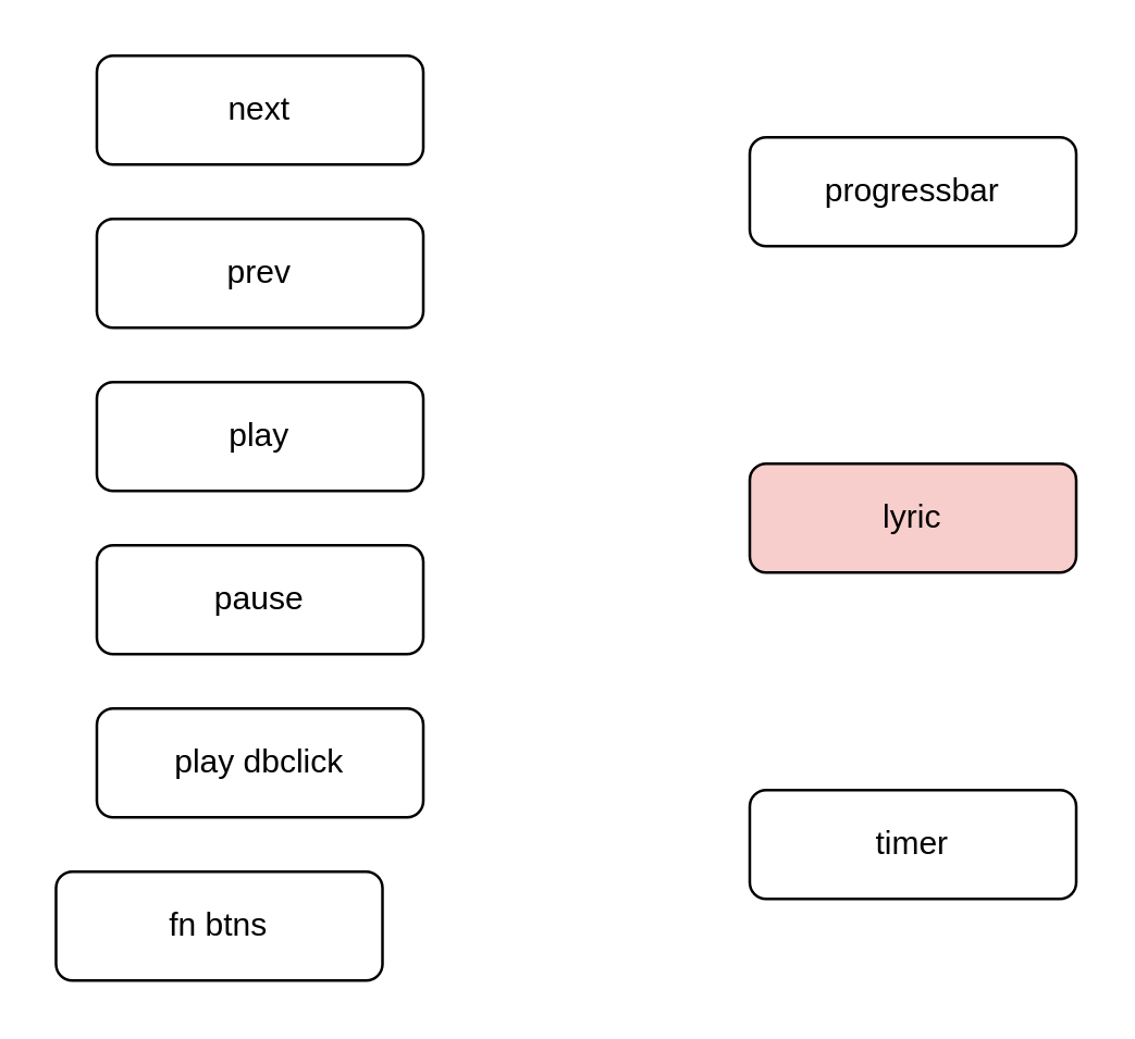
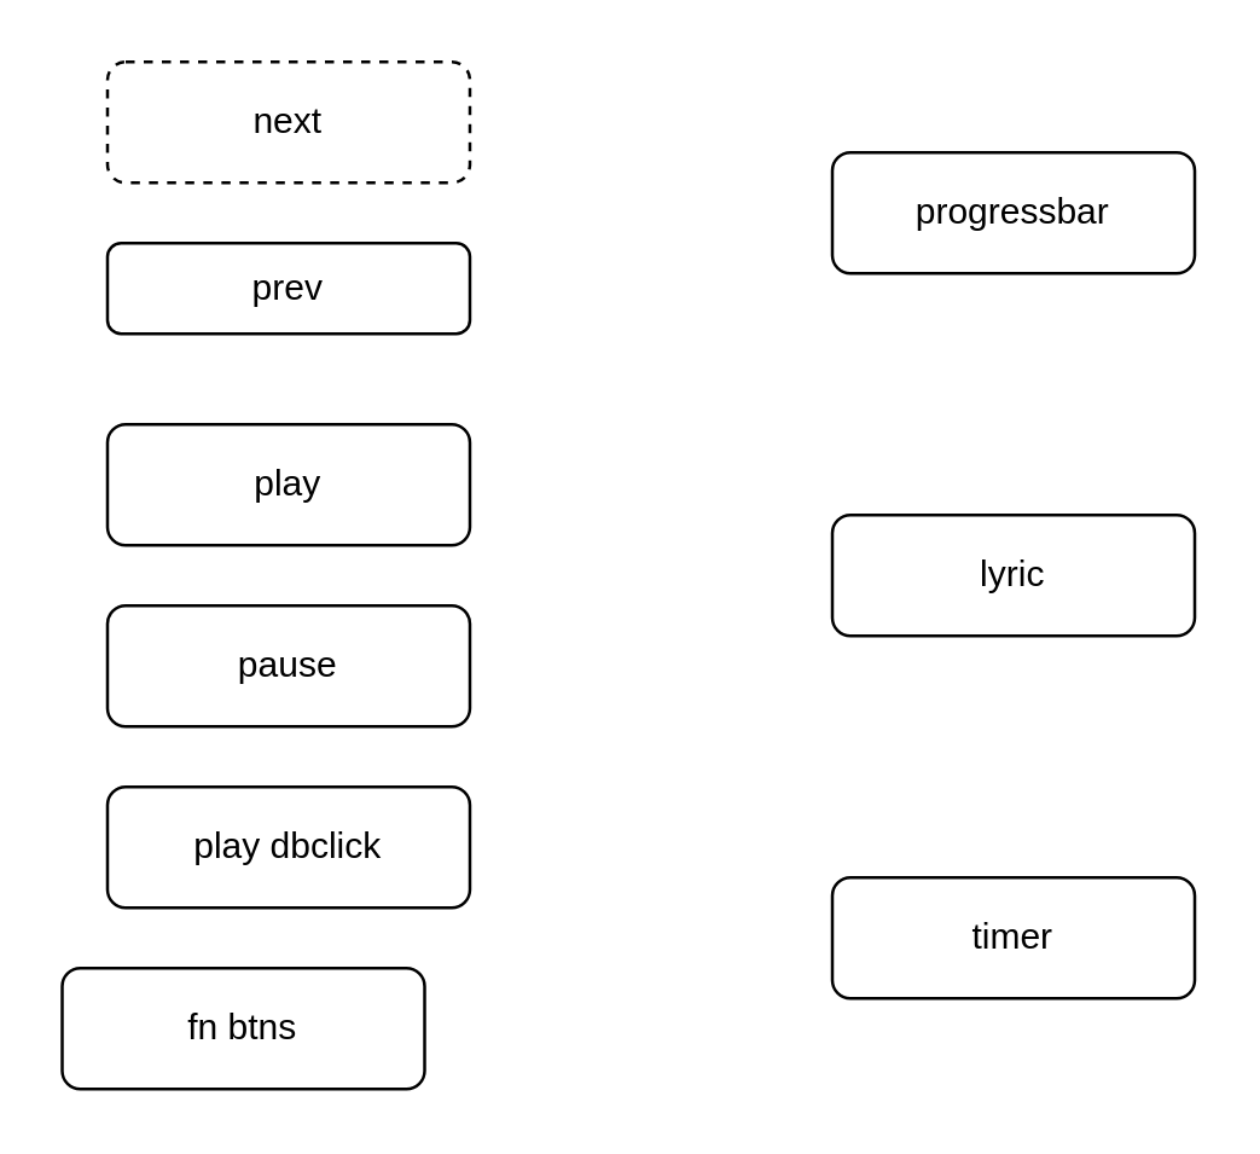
- <mxCell id="8" value="next" style="rounded=1;whiteSpace=wrap;html=1;" vertex="1" parent="1"><mxGeometry x="35" y="20" width="120" height="40" as="geometry" /></mxCell>
+ <mxCell id="8" value="next" style="rounded=1;whiteSpace=wrap;html=1;dashed=1;" vertex="1" parent="1"><mxGeometry x="35" y="20" width="120" height="40" as="geometry" /></mxCell>
- <mxCell id="7" value="prev" style="whiteSpace=wrap;html=1;rounded=1;" vertex="1" parent="1"><mxGeometry x="35" y="80" width="120" height="40" as="geometry" /></mxCell>
+ <mxCell id="7" value="prev" style="whiteSpace=wrap;html=1;rounded=1;" vertex="1" parent="1"><mxGeometry x="35" y="80" width="120" height="30" as="geometry" /></mxCell>
- <mxCell id="5" value="lyric&lt;br&gt;" style="whiteSpace=wrap;html=1;rounded=1;fillColor=#f8cecc;" vertex="1" parent="1"><mxGeometry x="275" y="170" width="120" height="40" as="geometry" /></mxCell>
+ <mxCell id="5" value="lyric&lt;br&gt;" style="whiteSpace=wrap;html=1;rounded=1;" vertex="1" parent="1"><mxGeometry x="275" y="170" width="120" height="40" as="geometry" /></mxCell>
